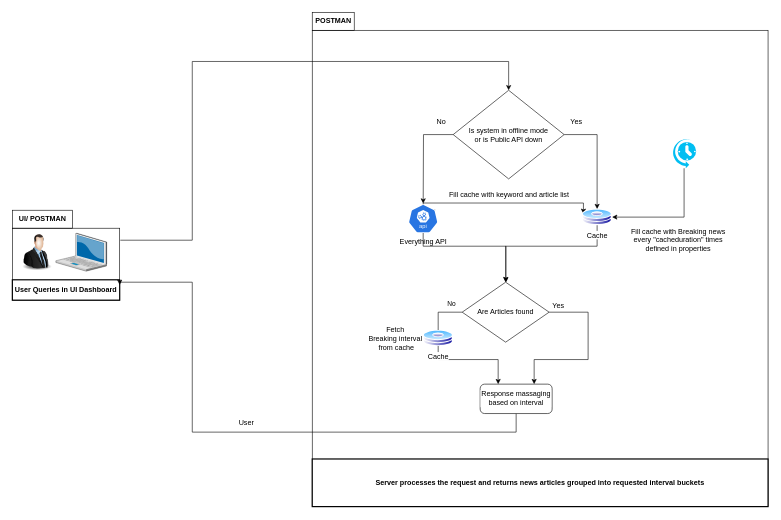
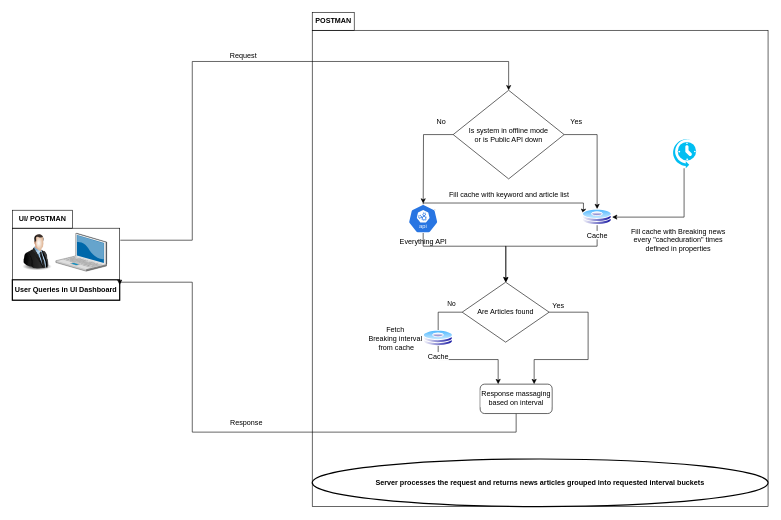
+ <mxCell id="7" value="&lt;div&gt;Request&lt;/div&gt;" style="text;html=1;align=center;verticalAlign=middle;resizable=0;points=[];autosize=1;strokeColor=none;fillColor=none;" parent="1" vertex="1"><mxGeometry x="370" y="78" width="70" height="30" as="geometry" /></mxCell>
- <mxCell id="8" value="&lt;div&gt;User&lt;/div&gt;" style="text;html=1;align=center;verticalAlign=middle;resizable=0;points=[];autosize=1;strokeColor=none;fillColor=none;" parent="1" vertex="1"><mxGeometry x="370" y="689" width="80" height="30" as="geometry" /></mxCell>
+ <mxCell id="8" value="&lt;div&gt;Response&lt;/div&gt;" style="text;html=1;align=center;verticalAlign=middle;resizable=0;points=[];autosize=1;strokeColor=none;fillColor=none;" parent="1" vertex="1"><mxGeometry x="370" y="689" width="80" height="30" as="geometry" /></mxCell>
- <mxCell id="36" value="Server processes the request and returns news articles grouped into requested interval buckets" style="whiteSpace=wrap;strokeWidth=2;fontStyle=1" parent="33" vertex="1"><mxGeometry y="744.76" width="760" height="79.42" as="geometry" /></mxCell>
+ <mxCell id="36" value="Server processes the request and returns news articles grouped into requested interval buckets" style="ellipse;whiteSpace=wrap;strokeWidth=2;fontStyle=1;" parent="33" vertex="1"><mxGeometry y="744.76" width="760" height="79.42" as="geometry" /></mxCell>
